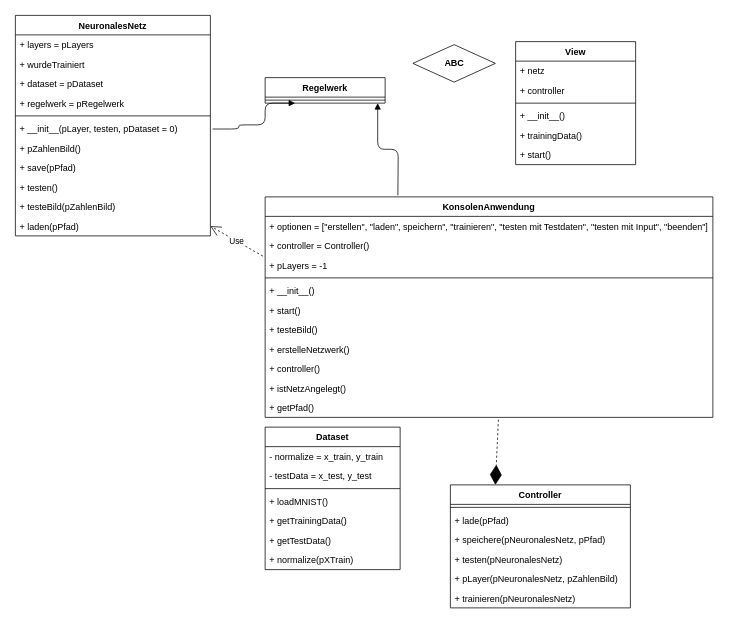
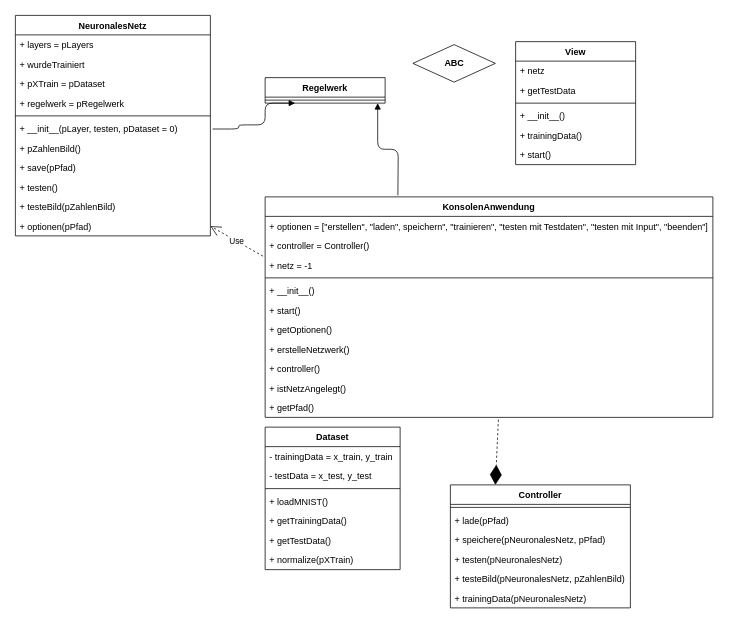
- <mxCell id="5" value="+ dataset = pDataset" style="text;strokeColor=none;fillColor=none;align=left;verticalAlign=top;spacingLeft=4;spacingRight=4;overflow=hidden;rotatable=0;points=[[0,0.5],[1,0.5]];portConstraint=eastwest;" parent="2" vertex="1"><mxGeometry y="78" width="260" height="26" as="geometry" /></mxCell>
+ <mxCell id="5" value="+ pXTrain = pDataset" style="text;strokeColor=none;fillColor=none;align=left;verticalAlign=top;spacingLeft=4;spacingRight=4;overflow=hidden;rotatable=0;points=[[0,0.5],[1,0.5]];portConstraint=eastwest;" parent="2" vertex="1"><mxGeometry y="78" width="260" height="26" as="geometry" /></mxCell>
- <mxCell id="50" value="+ controller" style="text;strokeColor=none;fillColor=none;align=left;verticalAlign=top;spacingLeft=4;spacingRight=4;overflow=hidden;rotatable=0;points=[[0,0.5],[1,0.5]];portConstraint=eastwest;" parent="48" vertex="1"><mxGeometry y="52" width="160" height="26" as="geometry" /></mxCell>
+ <mxCell id="50" value="+ getTestData" style="text;strokeColor=none;fillColor=none;align=left;verticalAlign=top;spacingLeft=4;spacingRight=4;overflow=hidden;rotatable=0;points=[[0,0.5],[1,0.5]];portConstraint=eastwest;" parent="48" vertex="1"><mxGeometry y="52" width="160" height="26" as="geometry" /></mxCell>
- <mxCell id="13" value="+ laden(pPfad)" style="text;strokeColor=none;fillColor=none;align=left;verticalAlign=top;spacingLeft=4;spacingRight=4;overflow=hidden;rotatable=0;points=[[0,0.5],[1,0.5]];portConstraint=eastwest;" parent="2" vertex="1"><mxGeometry y="268" width="260" height="26" as="geometry" /></mxCell>
+ <mxCell id="13" value="+ optionen(pPfad)" style="text;strokeColor=none;fillColor=none;align=left;verticalAlign=top;spacingLeft=4;spacingRight=4;overflow=hidden;rotatable=0;points=[[0,0.5],[1,0.5]];portConstraint=eastwest;" parent="2" vertex="1"><mxGeometry y="268" width="260" height="26" as="geometry" /></mxCell>
- <mxCell id="31" value="+ pLayers = -1" style="text;strokeColor=none;fillColor=none;align=left;verticalAlign=top;spacingLeft=4;spacingRight=4;overflow=hidden;rotatable=0;points=[[0,0.5],[1,0.5]];portConstraint=eastwest;" parent="28" vertex="1"><mxGeometry y="78" width="597" height="26" as="geometry" /></mxCell>
+ <mxCell id="31" value="+ netz = -1" style="text;strokeColor=none;fillColor=none;align=left;verticalAlign=top;spacingLeft=4;spacingRight=4;overflow=hidden;rotatable=0;points=[[0,0.5],[1,0.5]];portConstraint=eastwest;" parent="28" vertex="1"><mxGeometry y="78" width="597" height="26" as="geometry" /></mxCell>
- <mxCell id="35" value="+ testeBild()" style="text;strokeColor=none;fillColor=none;align=left;verticalAlign=top;spacingLeft=4;spacingRight=4;overflow=hidden;rotatable=0;points=[[0,0.5],[1,0.5]];portConstraint=eastwest;" parent="28" vertex="1"><mxGeometry y="164" width="597" height="26" as="geometry" /></mxCell>
+ <mxCell id="35" value="+ getOptionen()" style="text;strokeColor=none;fillColor=none;align=left;verticalAlign=top;spacingLeft=4;spacingRight=4;overflow=hidden;rotatable=0;points=[[0,0.5],[1,0.5]];portConstraint=eastwest;" parent="28" vertex="1"><mxGeometry y="164" width="597" height="26" as="geometry" /></mxCell>
- <mxCell id="21" value="- normalize = x_train, y_train" style="text;strokeColor=none;fillColor=none;align=left;verticalAlign=top;spacingLeft=4;spacingRight=4;overflow=hidden;rotatable=0;points=[[0,0.5],[1,0.5]];portConstraint=eastwest;" parent="20" vertex="1"><mxGeometry y="26" width="180" height="26" as="geometry" /></mxCell>
+ <mxCell id="21" value="- trainingData = x_train, y_train" style="text;strokeColor=none;fillColor=none;align=left;verticalAlign=top;spacingLeft=4;spacingRight=4;overflow=hidden;rotatable=0;points=[[0,0.5],[1,0.5]];portConstraint=eastwest;" parent="20" vertex="1"><mxGeometry y="26" width="180" height="26" as="geometry" /></mxCell>
- <mxCell id="45" value="+ pLayer(pNeuronalesNetz, pZahlenBild)" style="text;strokeColor=none;fillColor=none;align=left;verticalAlign=top;spacingLeft=4;spacingRight=4;overflow=hidden;rotatable=0;points=[[0,0.5],[1,0.5]];portConstraint=eastwest;" parent="40" vertex="1"><mxGeometry y="112" width="240" height="26" as="geometry" /></mxCell>
+ <mxCell id="45" value="+ testeBild(pNeuronalesNetz, pZahlenBild)" style="text;strokeColor=none;fillColor=none;align=left;verticalAlign=top;spacingLeft=4;spacingRight=4;overflow=hidden;rotatable=0;points=[[0,0.5],[1,0.5]];portConstraint=eastwest;" parent="40" vertex="1"><mxGeometry y="112" width="240" height="26" as="geometry" /></mxCell>
- <mxCell id="46" value="+ trainieren(pNeuronalesNetz)" style="text;strokeColor=none;fillColor=none;align=left;verticalAlign=top;spacingLeft=4;spacingRight=4;overflow=hidden;rotatable=0;points=[[0,0.5],[1,0.5]];portConstraint=eastwest;" parent="40" vertex="1"><mxGeometry y="138" width="240" height="26" as="geometry" /></mxCell>
+ <mxCell id="46" value="+ trainingData(pNeuronalesNetz)" style="text;strokeColor=none;fillColor=none;align=left;verticalAlign=top;spacingLeft=4;spacingRight=4;overflow=hidden;rotatable=0;points=[[0,0.5],[1,0.5]];portConstraint=eastwest;" parent="40" vertex="1"><mxGeometry y="138" width="240" height="26" as="geometry" /></mxCell>
